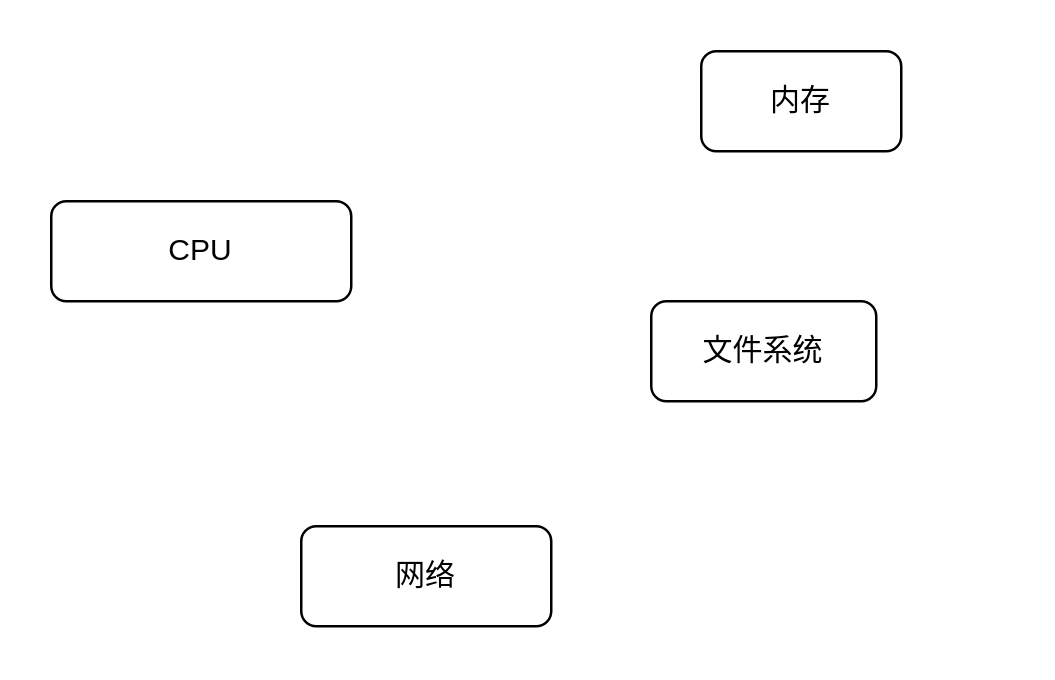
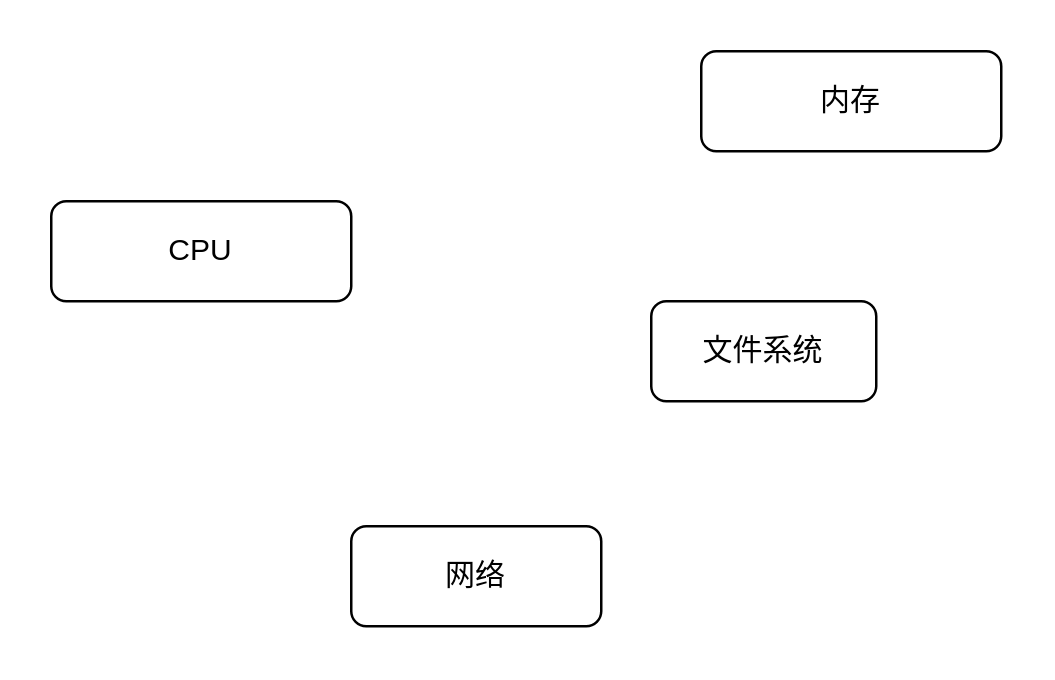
- <mxCell id="4" value="内存" style="rounded=1;whiteSpace=wrap;html=1;" vertex="1" parent="1"><mxGeometry x="280" y="20" width="80" height="40" as="geometry" /></mxCell>
+ <mxCell id="4" value="内存" style="rounded=1;whiteSpace=wrap;html=1;" vertex="1" parent="1"><mxGeometry x="280" y="20" width="120" height="40" as="geometry" /></mxCell>
- <mxCell id="5" value="网络" style="rounded=1;whiteSpace=wrap;html=1;" vertex="1" parent="1"><mxGeometry x="120" y="210" width="100" height="40" as="geometry" /></mxCell>
+ <mxCell id="5" value="网络" style="rounded=1;whiteSpace=wrap;html=1;" vertex="1" parent="1"><mxGeometry x="140" y="210" width="100" height="40" as="geometry" /></mxCell>
